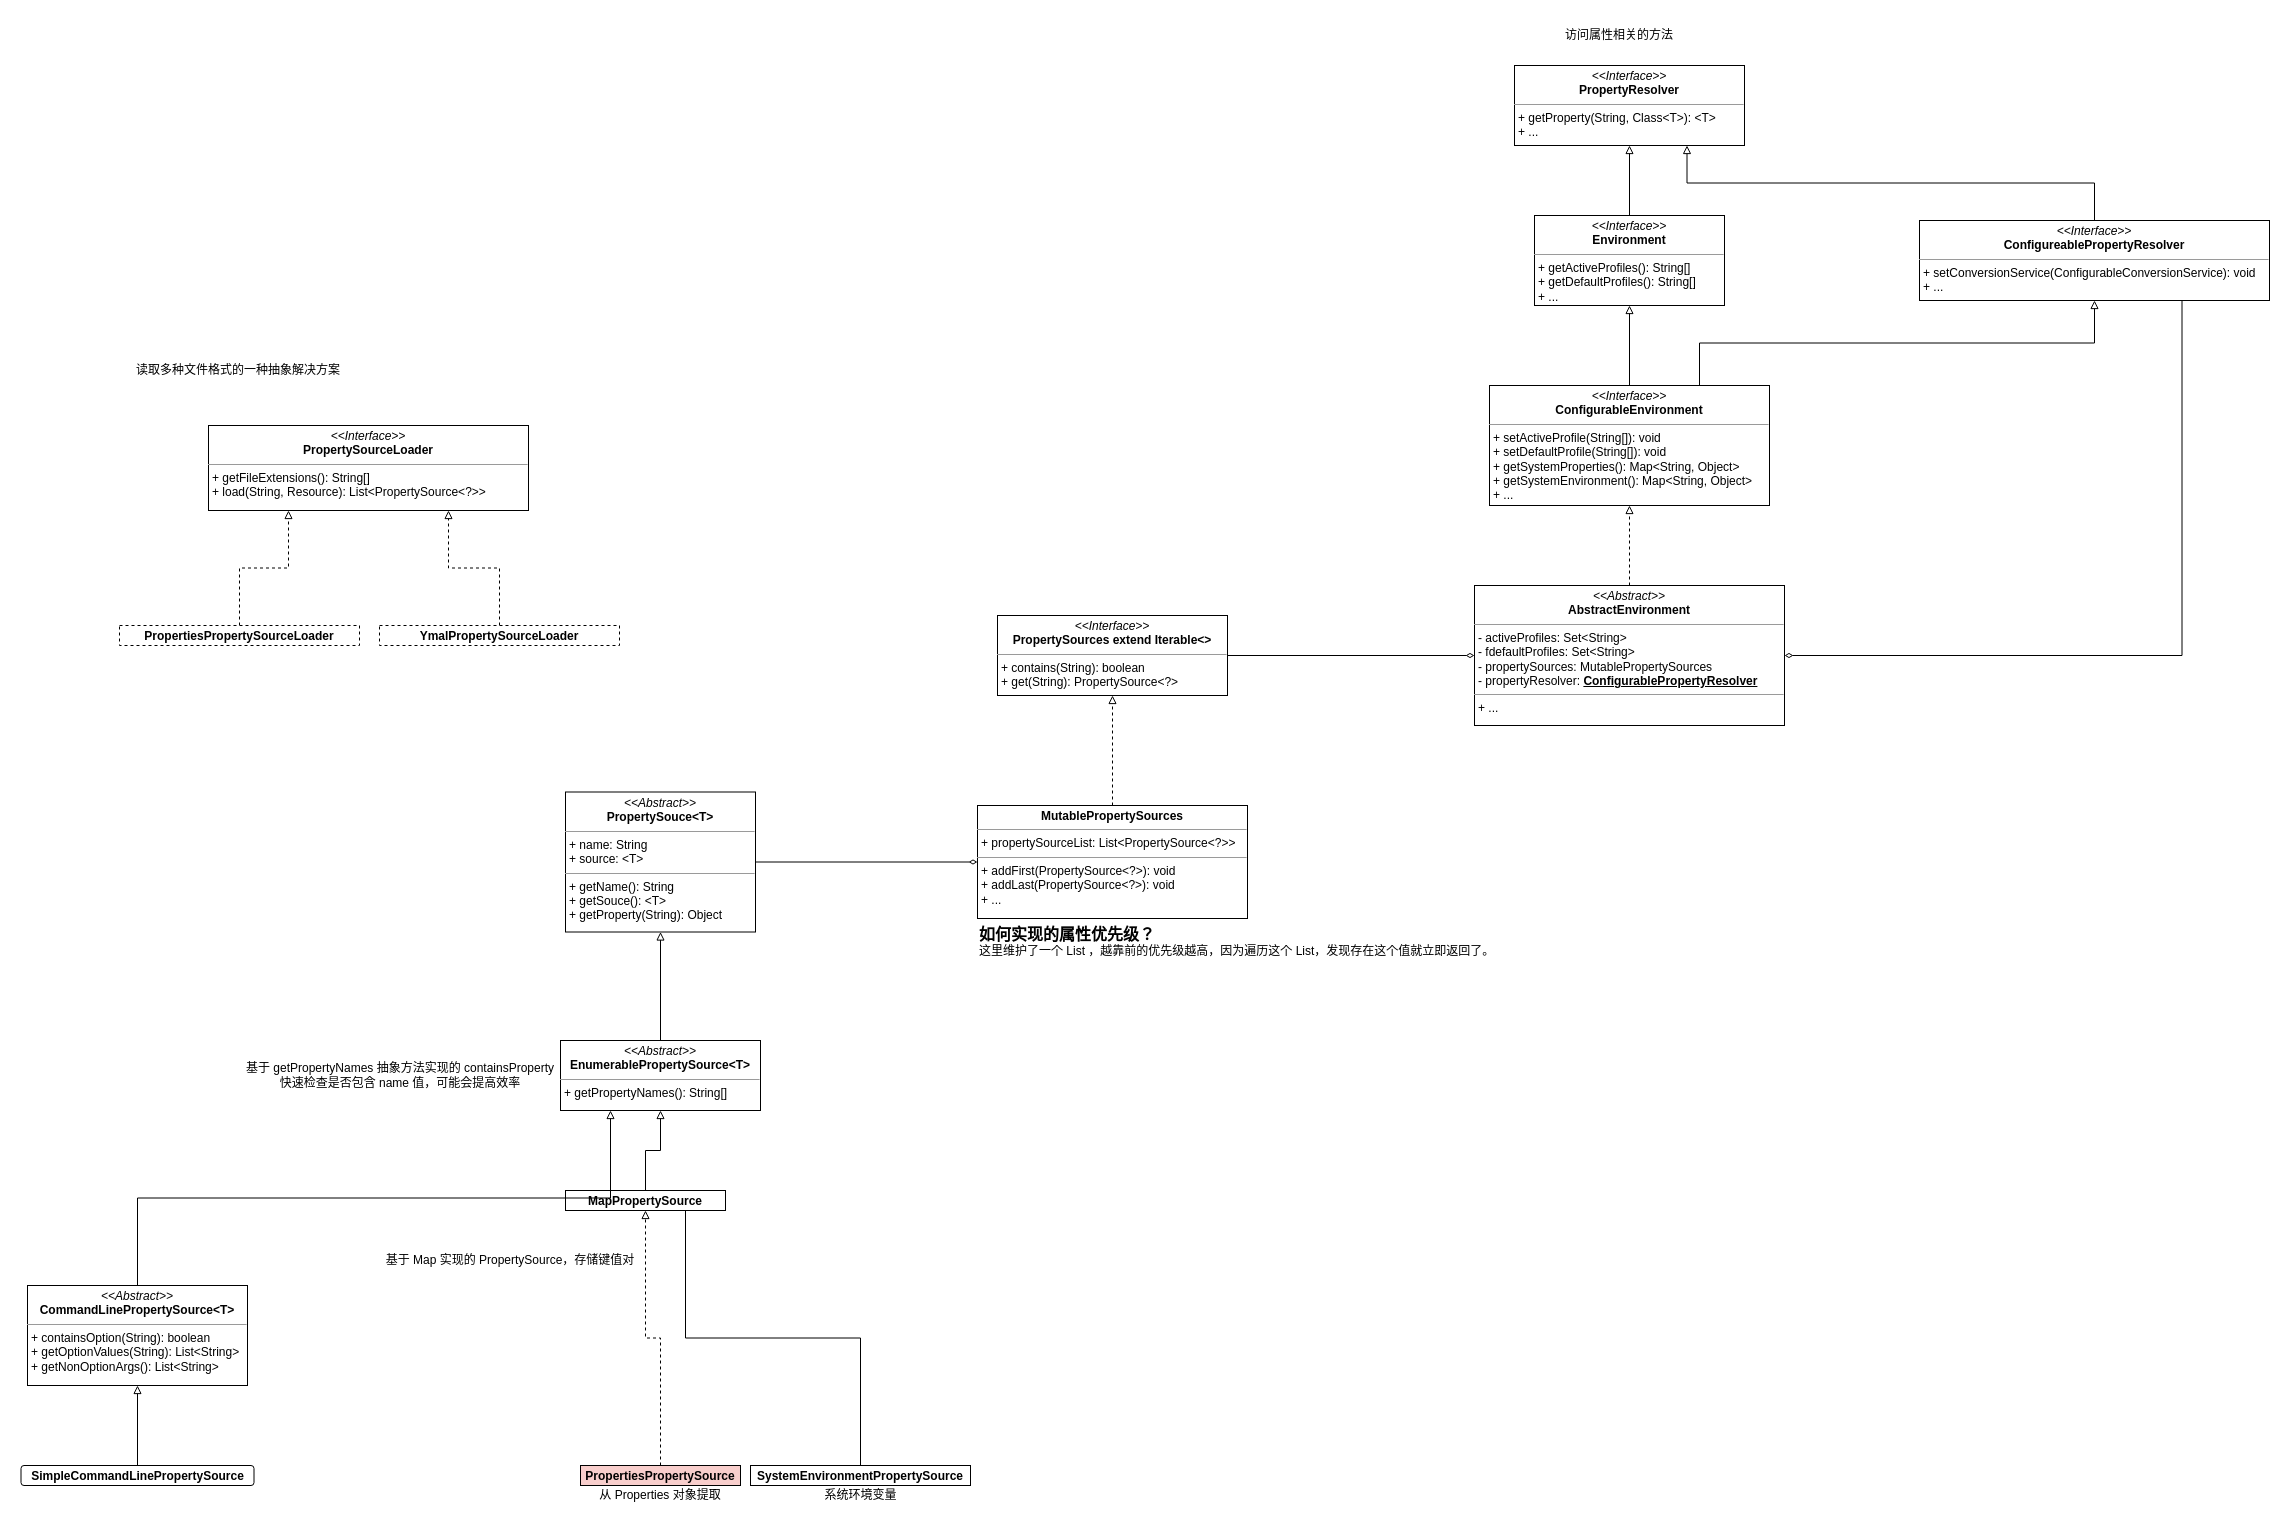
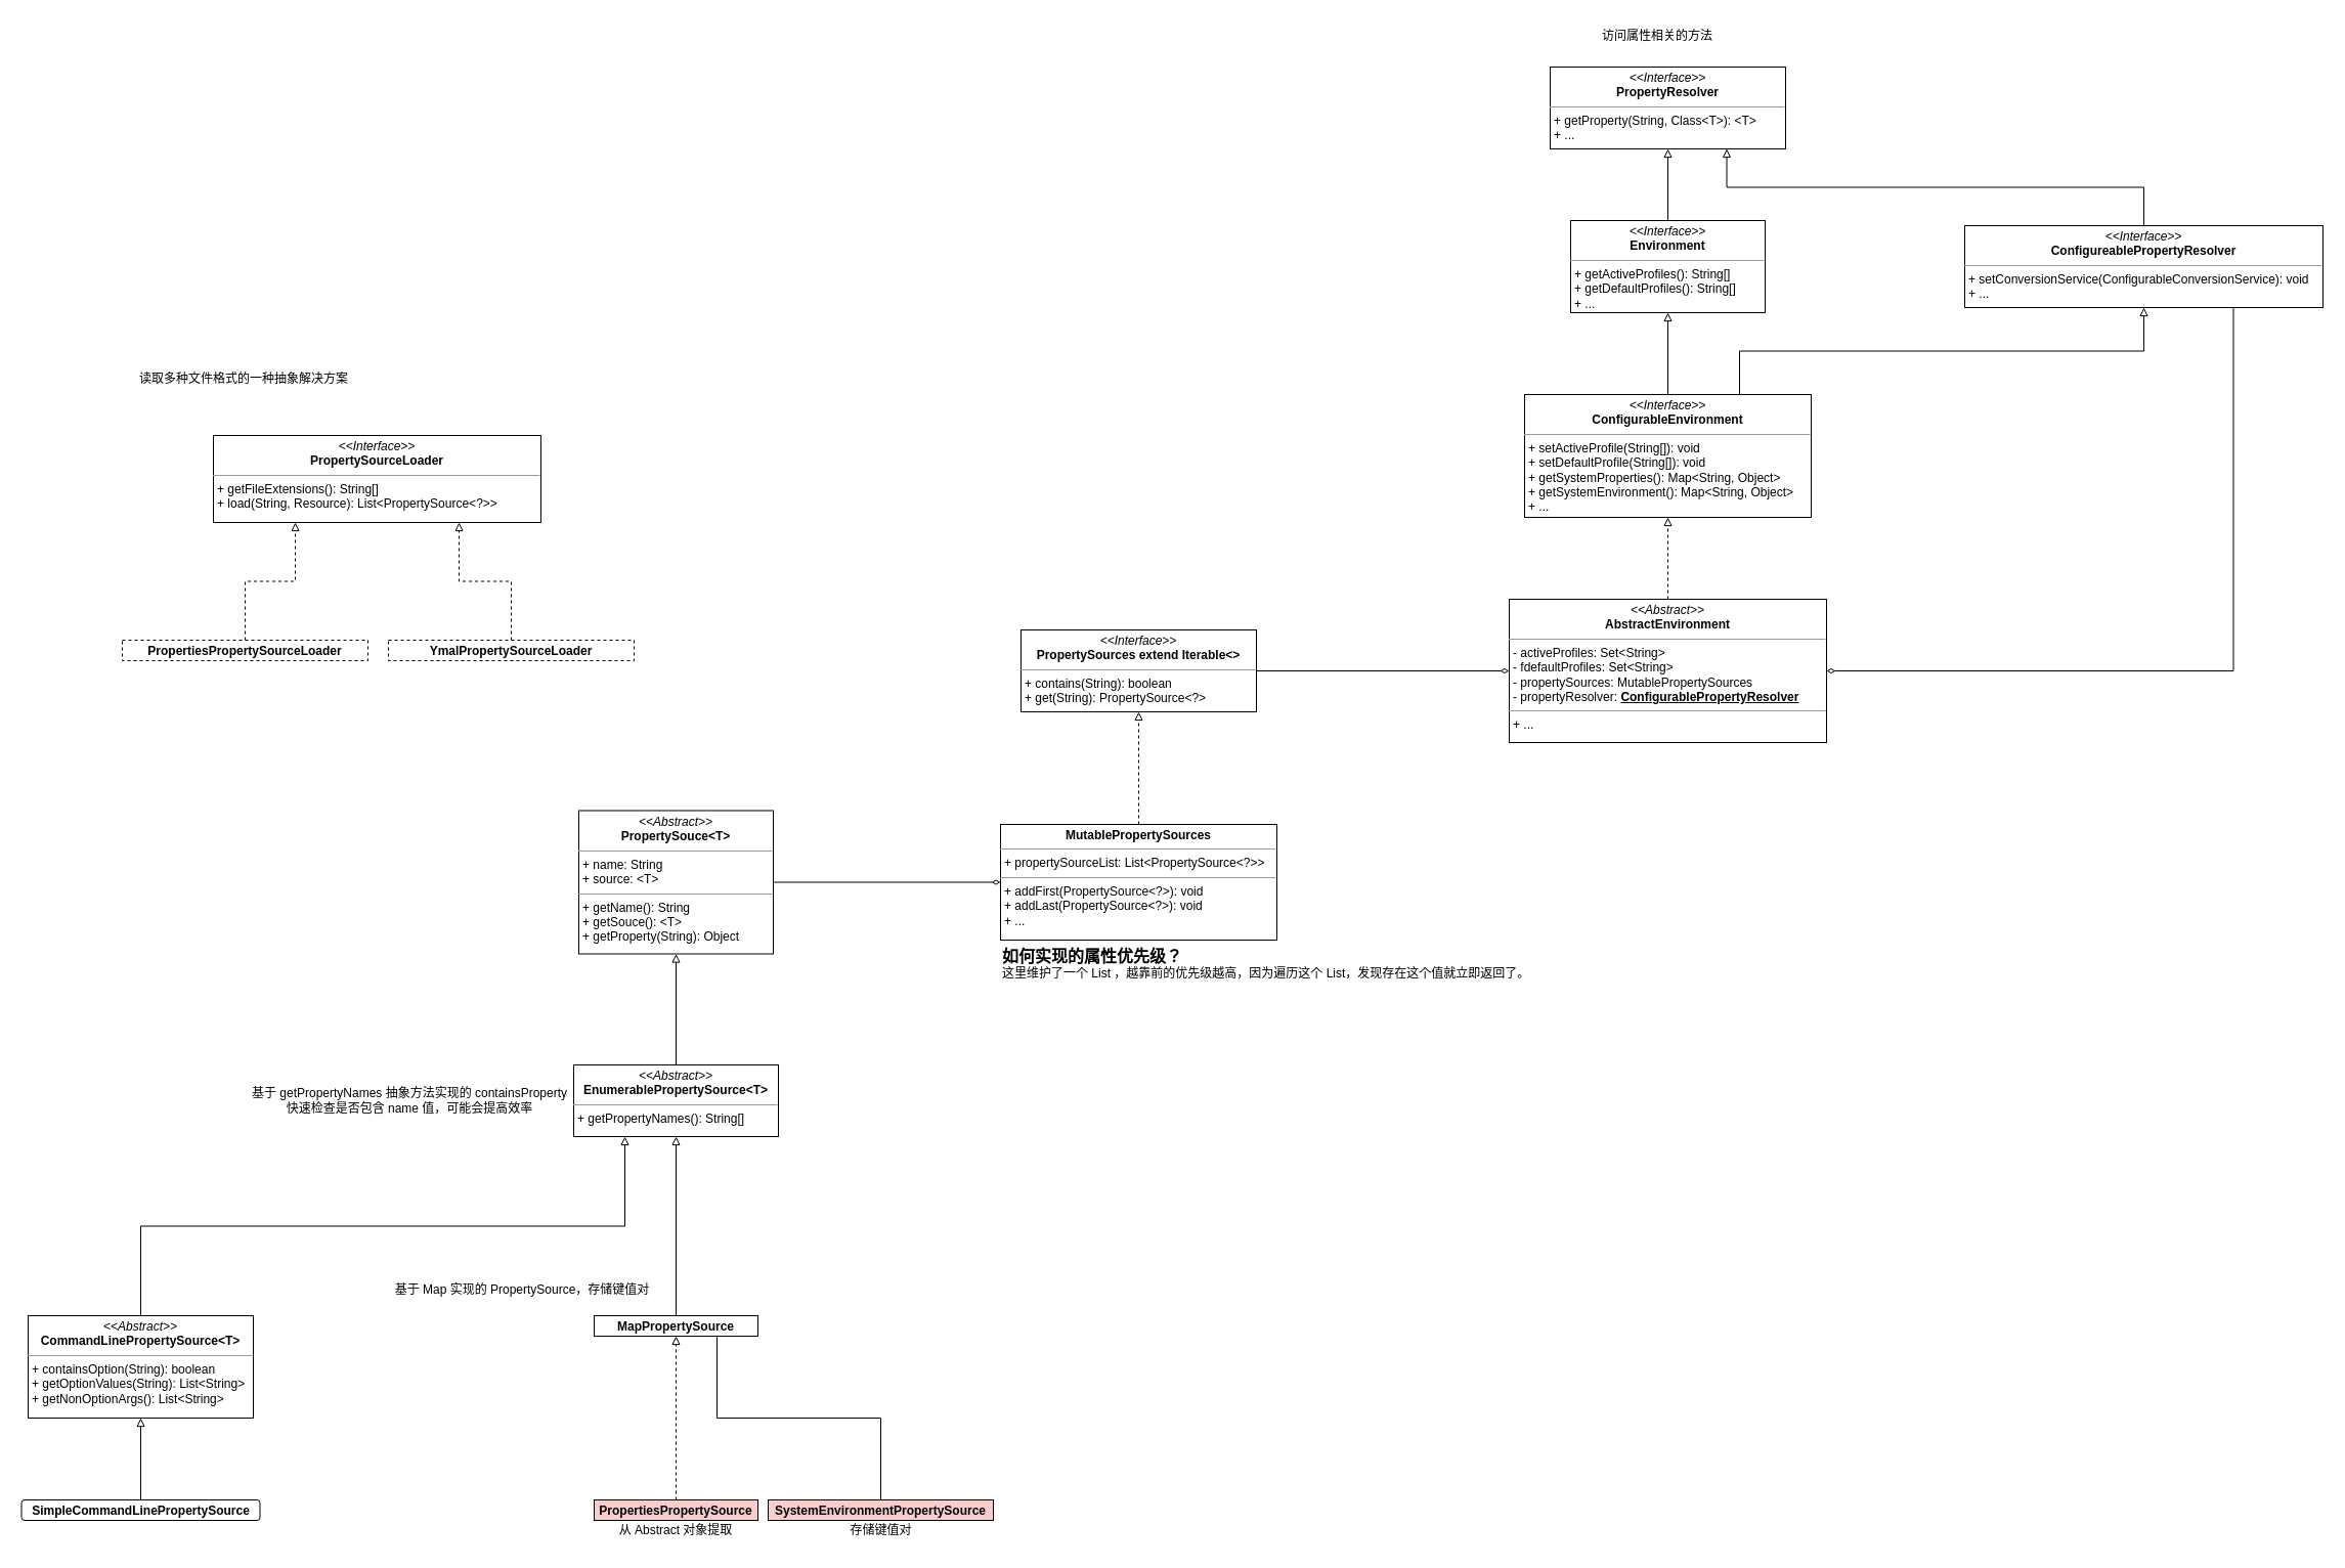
- <mxCell id="20" value="&lt;p style=&quot;margin:0px;margin-top:4px;text-align:center;&quot;&gt;&lt;b&gt;MapPropertySource&lt;/b&gt;&lt;/p&gt;" style="verticalAlign=top;align=left;overflow=fill;fontSize=12;fontFamily=Helvetica;html=1;whiteSpace=wrap;" parent="1" vertex="1"><mxGeometry x="565" y="1190" width="160" height="20" as="geometry" /></mxCell>
+ <mxCell id="20" value="&lt;p style=&quot;margin:0px;margin-top:4px;text-align:center;&quot;&gt;&lt;b&gt;MapPropertySource&lt;/b&gt;&lt;/p&gt;" style="verticalAlign=top;align=left;overflow=fill;fontSize=12;fontFamily=Helvetica;html=1;whiteSpace=wrap;" parent="1" vertex="1"><mxGeometry x="580" y="1285" width="160" height="20" as="geometry" /></mxCell>
- <mxCell id="26" value="&lt;p style=&quot;margin:0px;margin-top:4px;text-align:center;&quot;&gt;&lt;b&gt;SystemEnvironmentPropertySource&lt;/b&gt;&lt;/p&gt;" style="verticalAlign=top;align=left;overflow=fill;fontSize=12;fontFamily=Helvetica;html=1;whiteSpace=wrap;" parent="1" vertex="1"><mxGeometry x="750" y="1465" width="220" height="20" as="geometry" /></mxCell>
+ <mxCell id="26" value="&lt;p style=&quot;margin:0px;margin-top:4px;text-align:center;&quot;&gt;&lt;b&gt;SystemEnvironmentPropertySource&lt;/b&gt;&lt;/p&gt;" style="verticalAlign=top;align=left;overflow=fill;fontSize=12;fontFamily=Helvetica;html=1;whiteSpace=wrap;fillColor=#f8cecc;" parent="1" vertex="1"><mxGeometry x="750" y="1465" width="220" height="20" as="geometry" /></mxCell>
- <mxCell id="24" value="从 Properties 对象提取" style="text;html=1;strokeColor=none;fillColor=none;align=center;verticalAlign=middle;whiteSpace=wrap;rounded=0;" parent="1" vertex="1"><mxGeometry x="590" y="1480" width="140" height="30" as="geometry" /></mxCell>
+ <mxCell id="24" value="从 Abstract 对象提取" style="text;html=1;strokeColor=none;fillColor=none;align=center;verticalAlign=middle;whiteSpace=wrap;rounded=0;" parent="1" vertex="1"><mxGeometry x="590" y="1480" width="140" height="30" as="geometry" /></mxCell>
- <mxCell id="27" value="系统环境变量" style="text;html=1;strokeColor=none;fillColor=none;align=center;verticalAlign=middle;whiteSpace=wrap;rounded=0;" parent="1" vertex="1"><mxGeometry x="818.5" y="1480" width="83" height="30" as="geometry" /></mxCell>
+ <mxCell id="27" value="存储键值对" style="text;html=1;strokeColor=none;fillColor=none;align=center;verticalAlign=middle;whiteSpace=wrap;rounded=0;" parent="1" vertex="1"><mxGeometry x="818.5" y="1480" width="83" height="30" as="geometry" /></mxCell>
